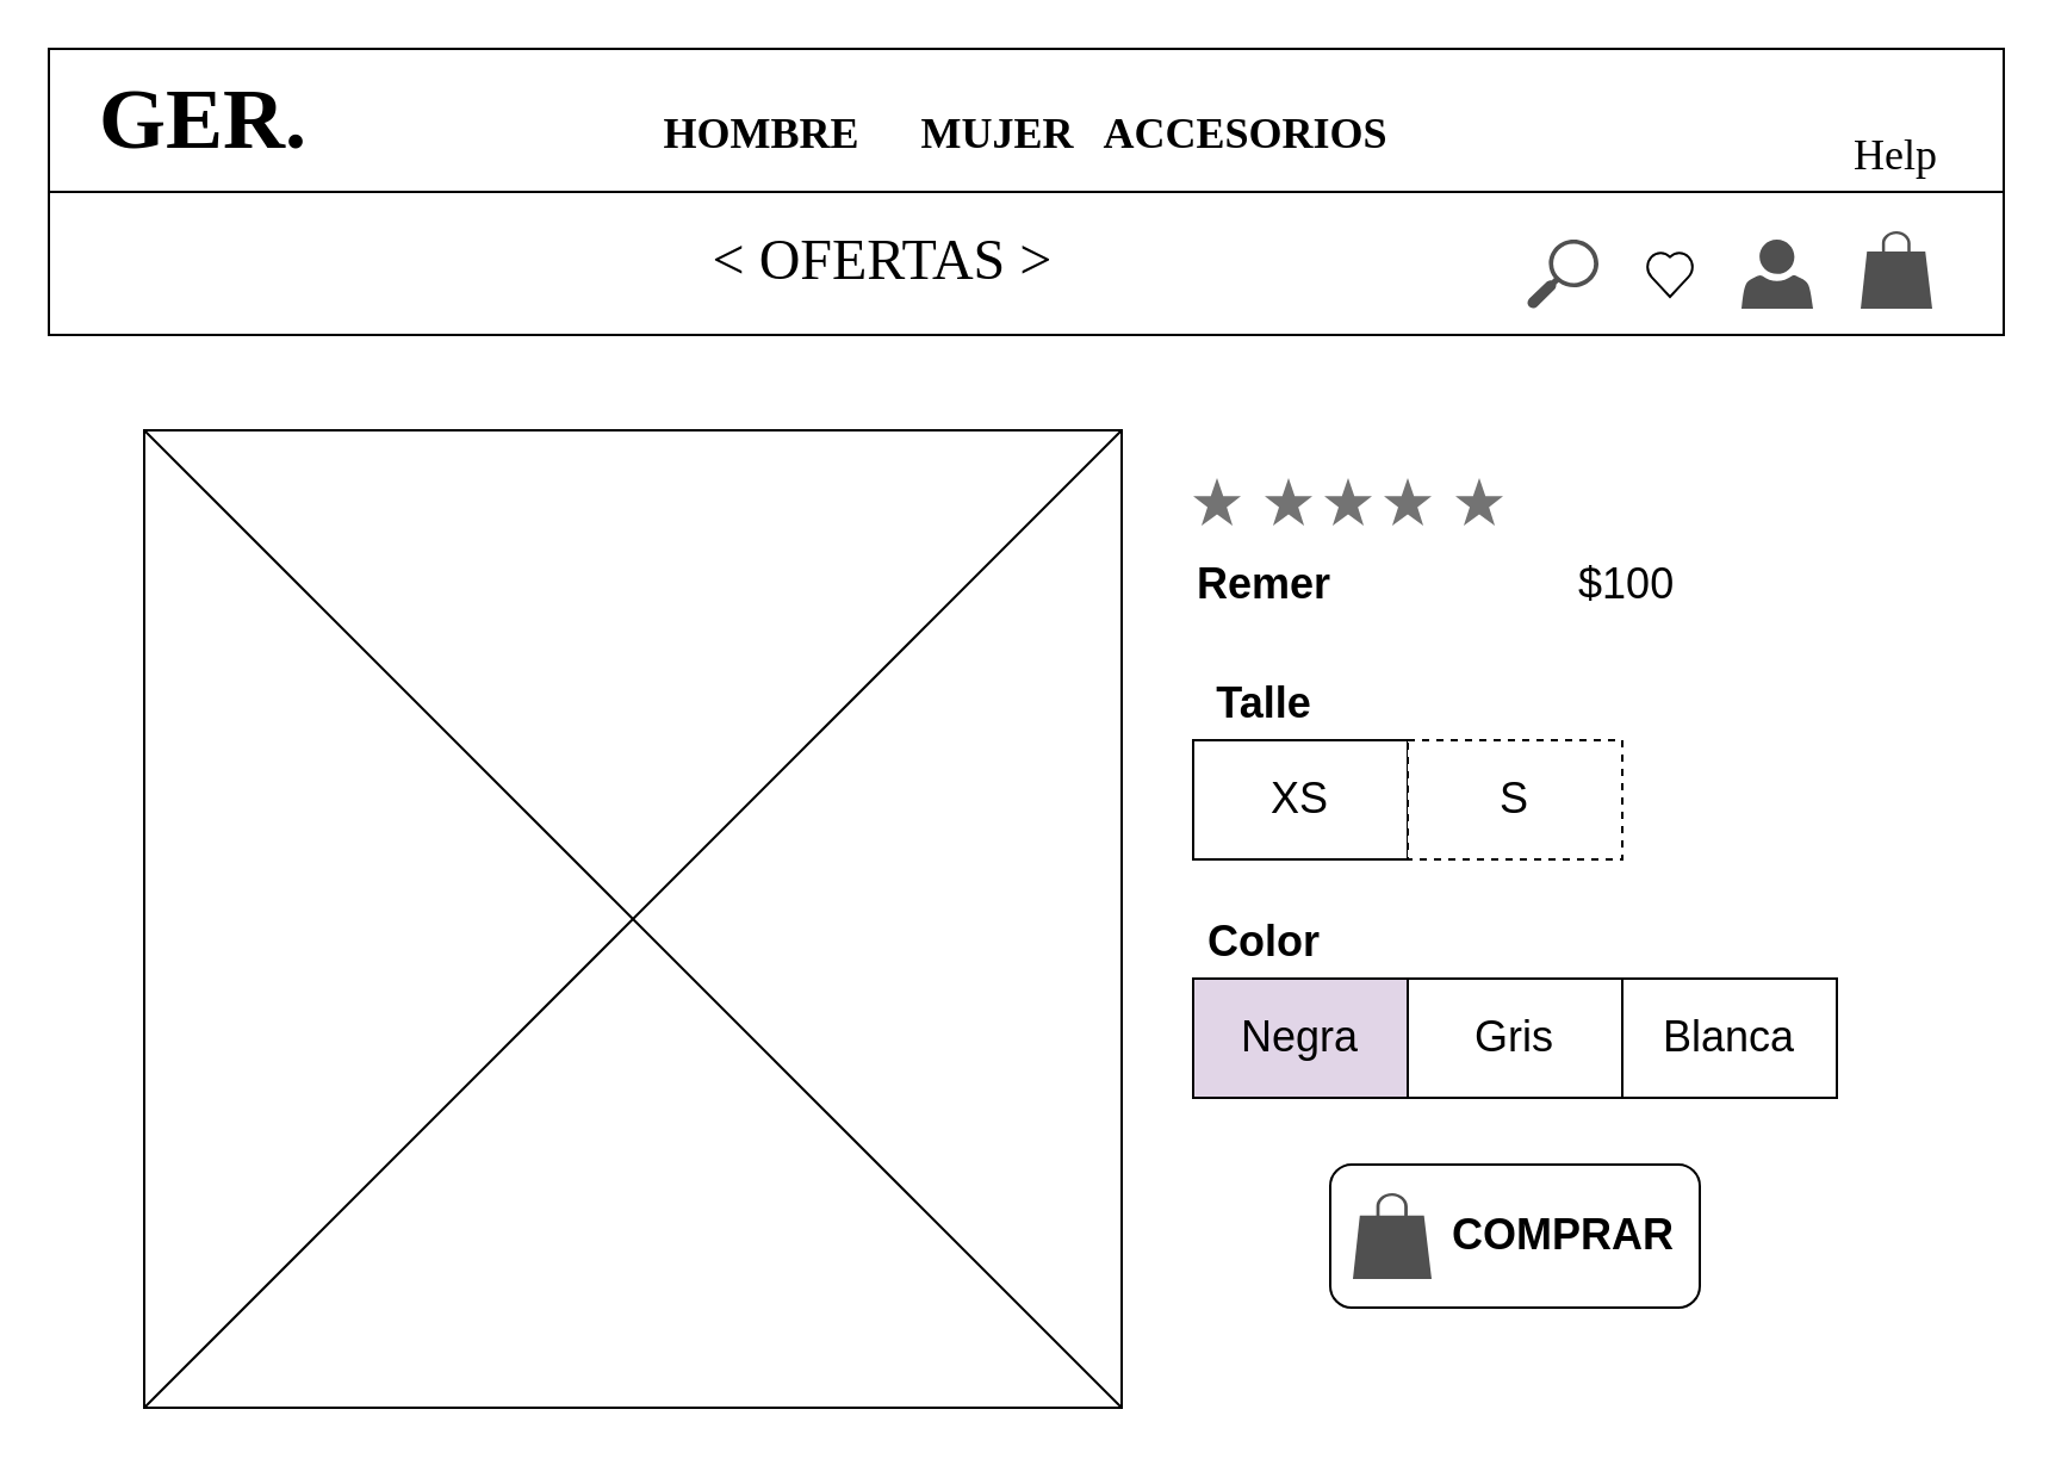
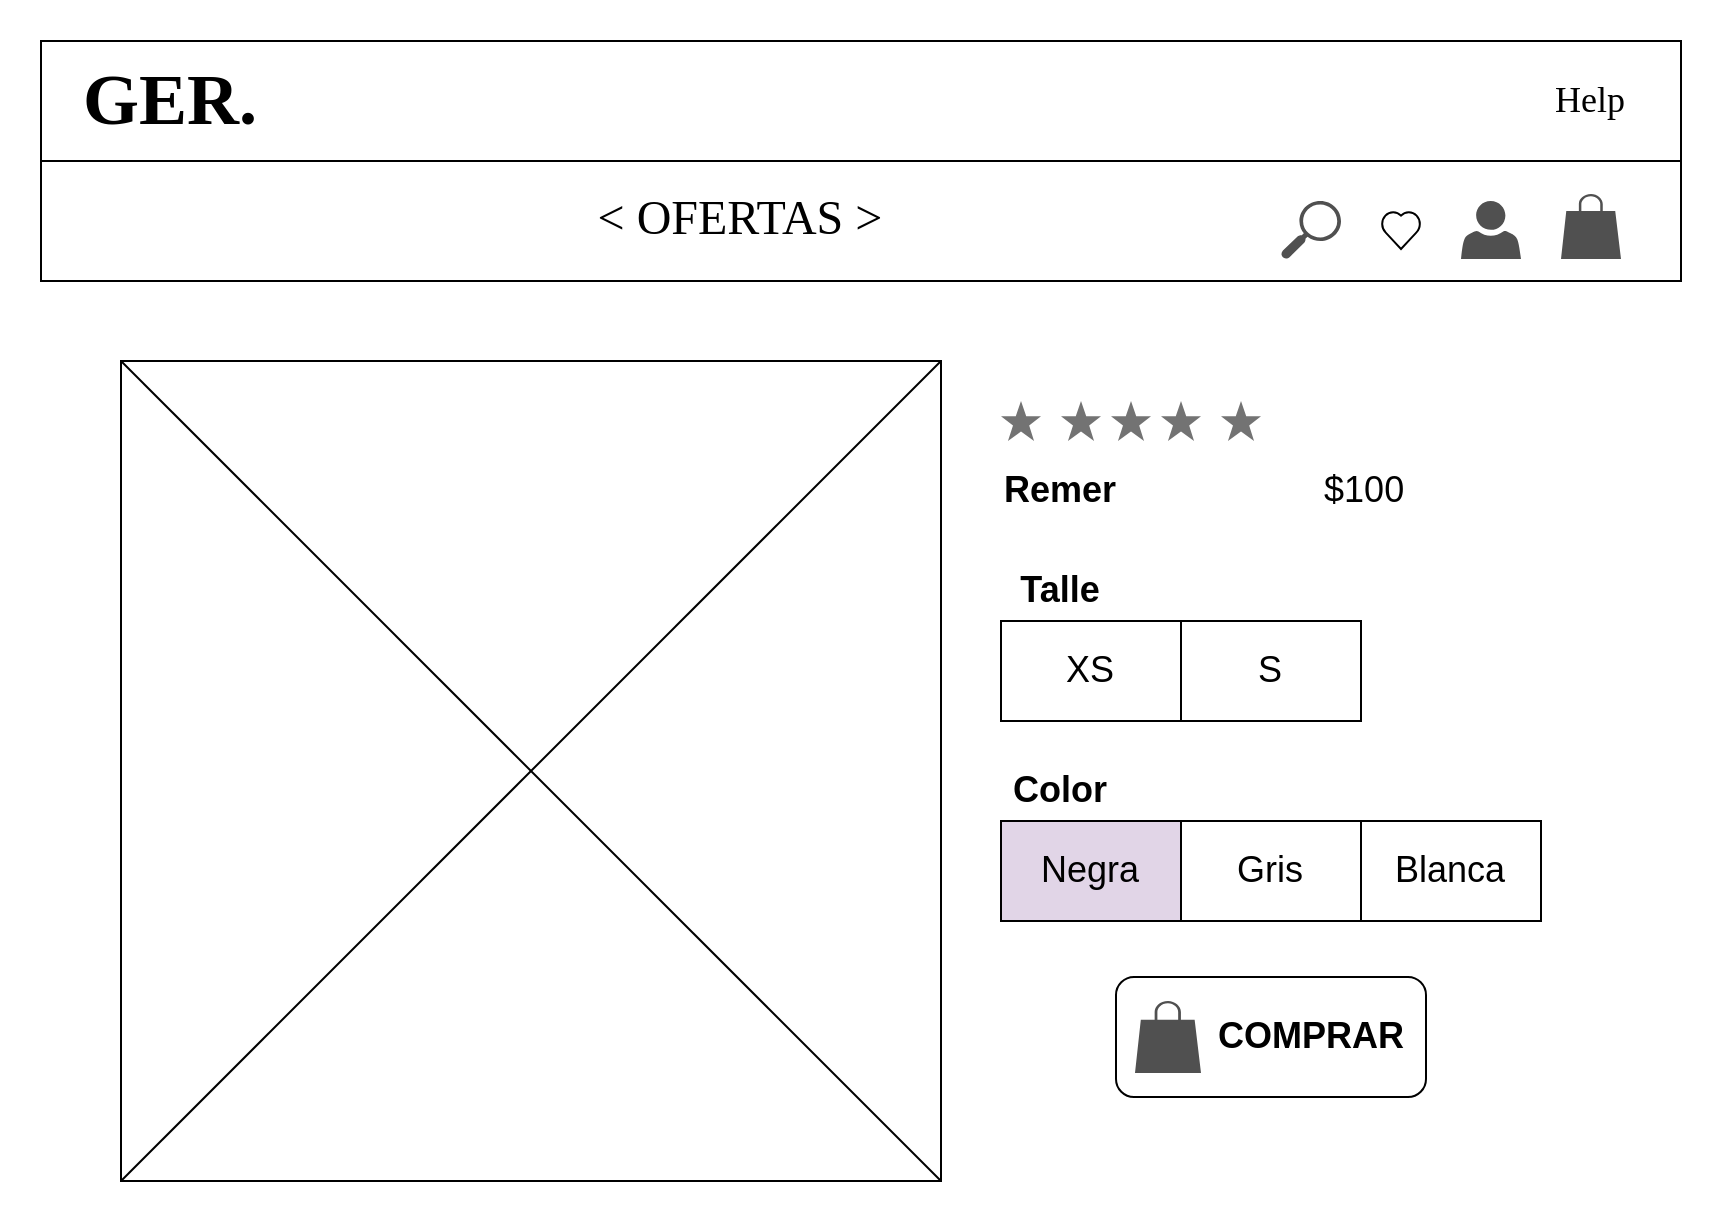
- <mxCell id="5" value="&lt;font style=&quot;font-size: 18px&quot;&gt;&lt;b&gt;HOMBRE &lt;span style=&quot;white-space: pre&quot;&gt;&#09;&lt;/span&gt;MUJER &lt;span style=&quot;white-space: pre&quot;&gt;&#09;&lt;/span&gt;&amp;nbsp;ACCESORIOS&lt;/b&gt;&lt;/font&gt;" style="text;html=1;strokeColor=none;fillColor=none;align=center;verticalAlign=middle;whiteSpace=wrap;rounded=0;fontFamily=Tahoma;fontSize=36;" parent="1" vertex="1"><mxGeometry x="260" y="35" width="340" height="30" as="geometry" /></mxCell>
- <mxCell id="10" value="Help" style="text;html=1;strokeColor=none;fillColor=none;align=center;verticalAlign=middle;whiteSpace=wrap;rounded=0;fontFamily=Tahoma;fontSize=18;" parent="1" vertex="1"><mxGeometry x="765" y="50" width="60" height="30" as="geometry" /></mxCell>
+ <mxCell id="10" value="Help" style="text;html=1;strokeColor=none;fillColor=none;align=center;verticalAlign=middle;whiteSpace=wrap;rounded=0;fontFamily=Tahoma;fontSize=18;" parent="1" vertex="1"><mxGeometry x="765" y="35" width="60" height="30" as="geometry" /></mxCell>
- <mxCell id="17" value="S" style="rounded=0;whiteSpace=wrap;html=1;fontSize=18;dashed=1;" vertex="1" parent="1"><mxGeometry x="590" y="310" width="90" height="50" as="geometry" /></mxCell>
+ <mxCell id="17" value="S" style="rounded=0;whiteSpace=wrap;html=1;fontSize=18;" vertex="1" parent="1"><mxGeometry x="590" y="310" width="90" height="50" as="geometry" /></mxCell>
